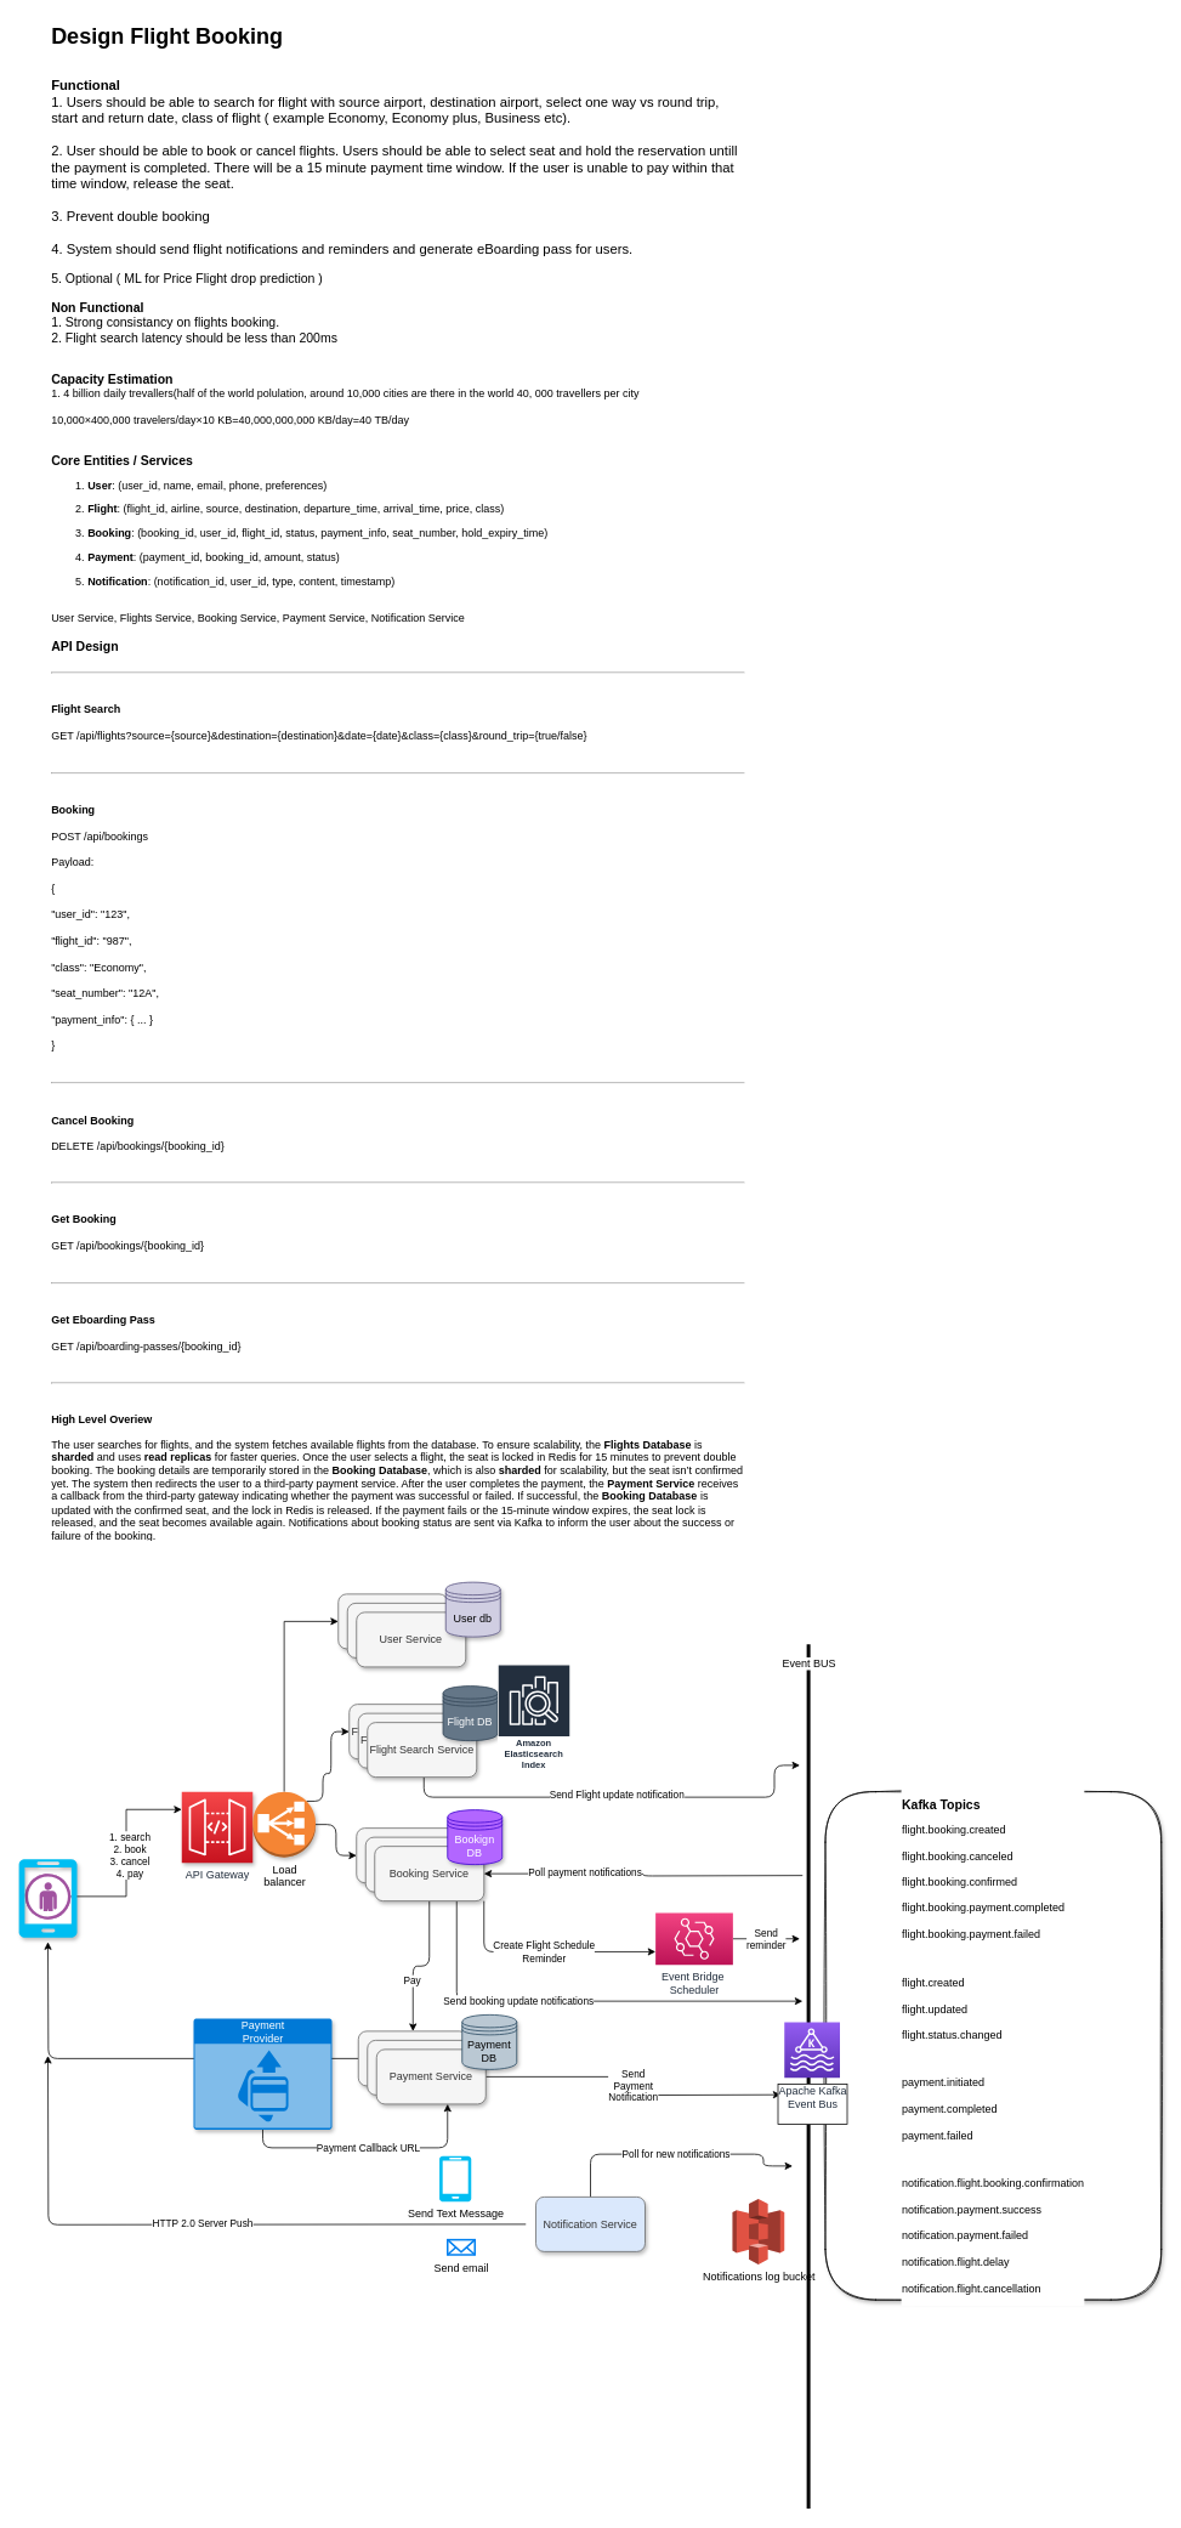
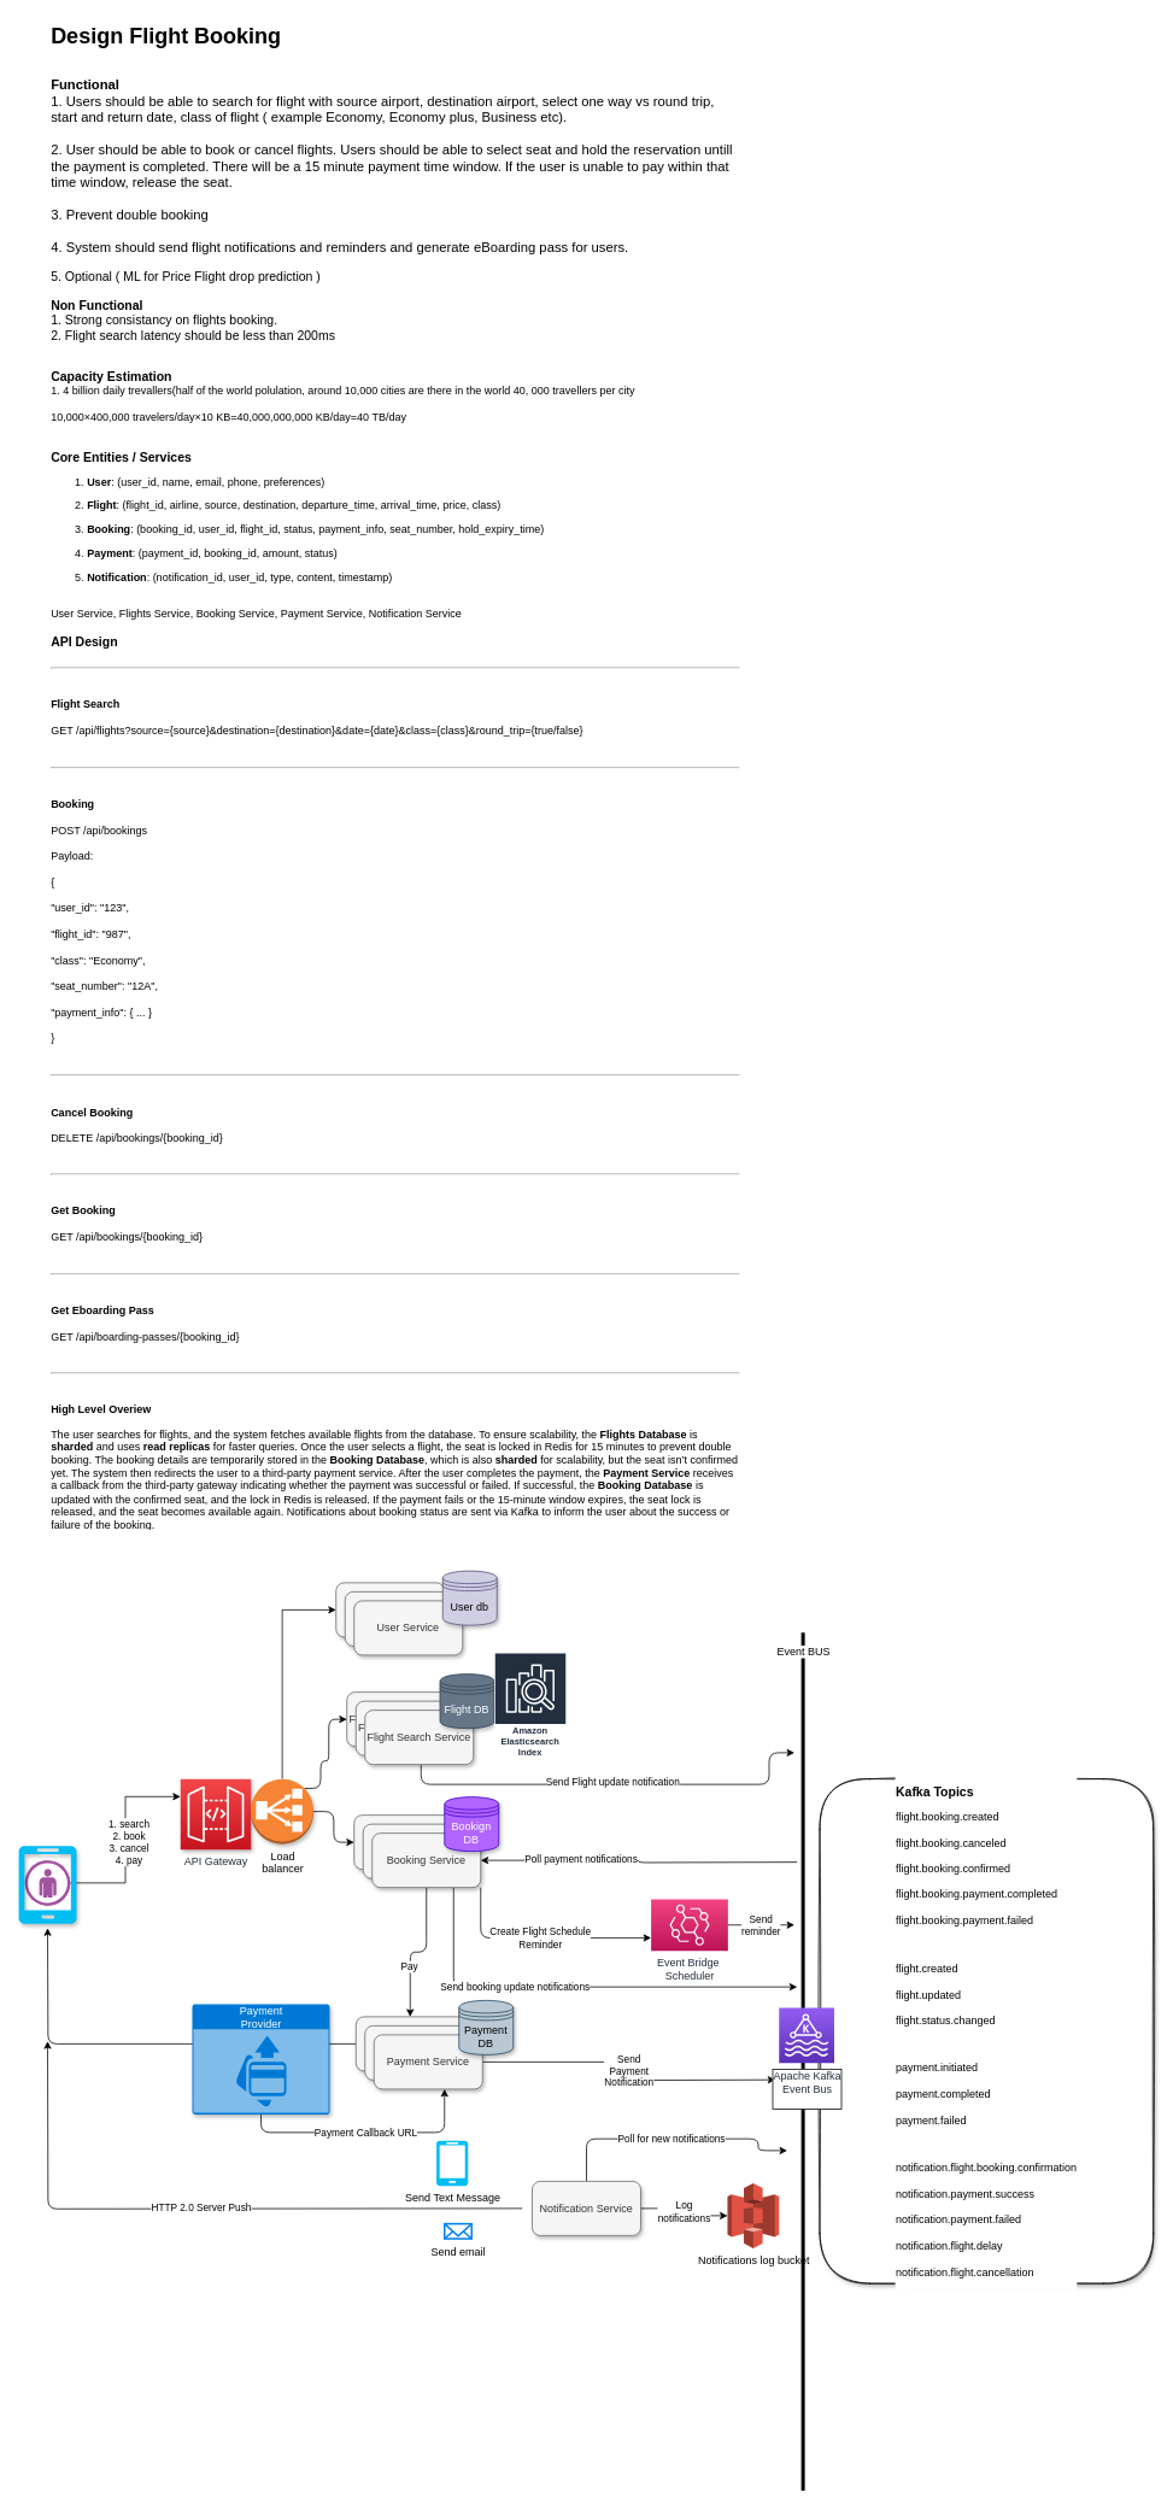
- <mxCell id="21" value="Notification Service" style="rounded=1;whiteSpace=wrap;html=1;fillColor=#dae8fc;strokeColor=#666666;fontColor=#333333;shadow=1;" vertex="1" parent="1"><mxGeometry x="588" y="2412" width="120" height="60" as="geometry" /></mxCell>
+ <mxCell id="21" value="Notification Service" style="rounded=1;whiteSpace=wrap;html=1;fillColor=#f5f5f5;strokeColor=#666666;fontColor=#333333;shadow=1;" vertex="1" parent="1"><mxGeometry x="588" y="2412" width="120" height="60" as="geometry" /></mxCell>
+ <mxCell id="18" value="Log&lt;br&gt;notifications" style="edgeStyle=orthogonalEdgeStyle;rounded=1;orthogonalLoop=1;jettySize=auto;html=1;exitX=1;exitY=0.5;exitDx=0;exitDy=0;entryX=0;entryY=0.5;entryDx=0;entryDy=0;entryPerimeter=0;" edge="1" parent="1" source="21" target="39"><mxGeometry relative="1" as="geometry" /></mxCell>
